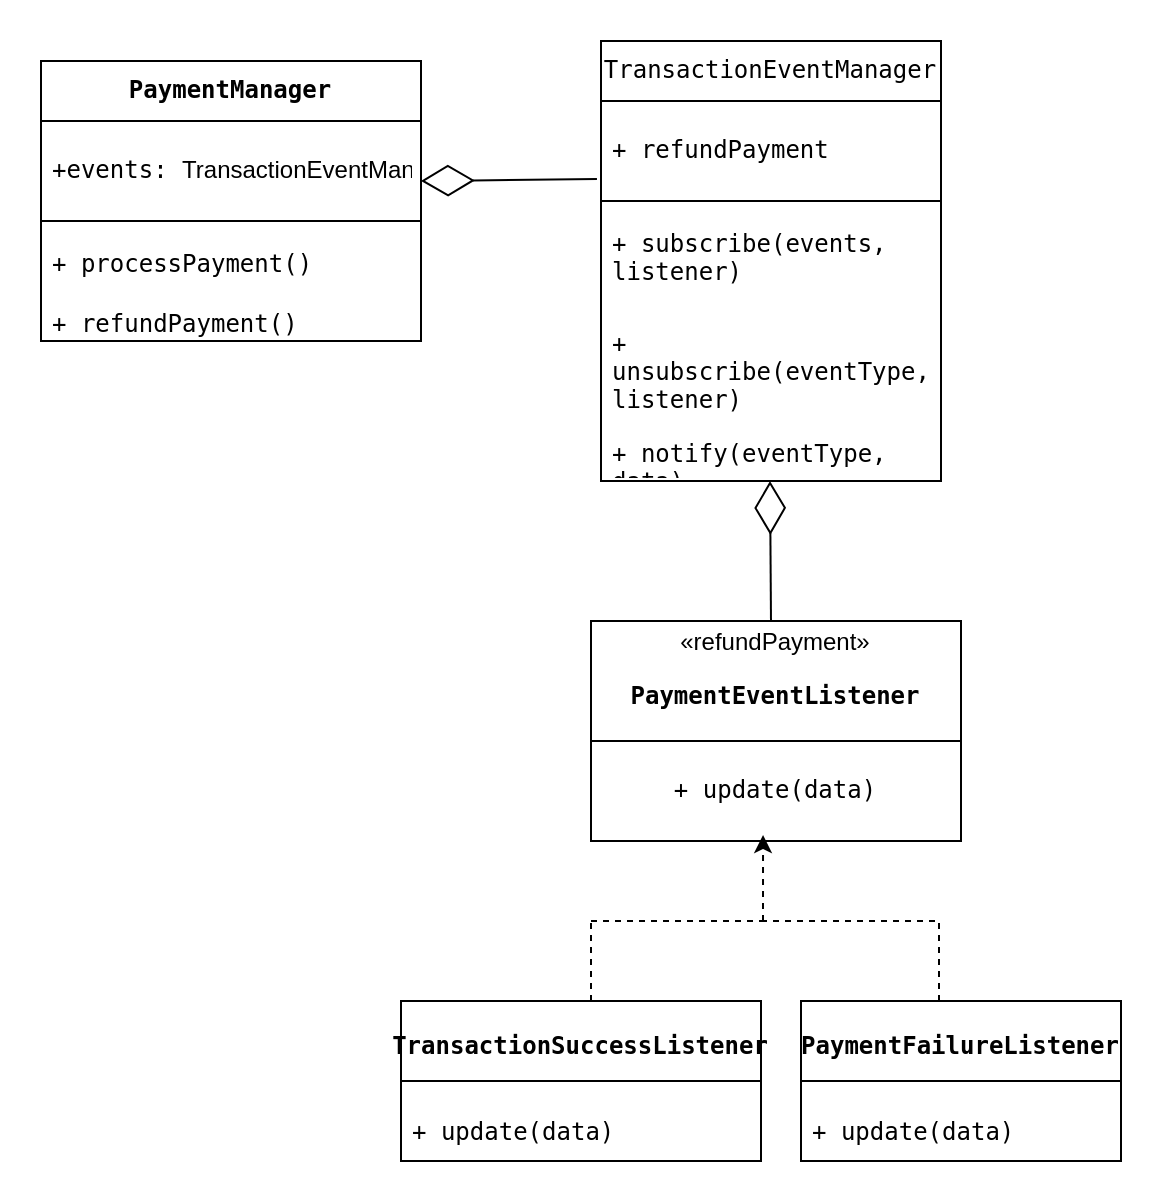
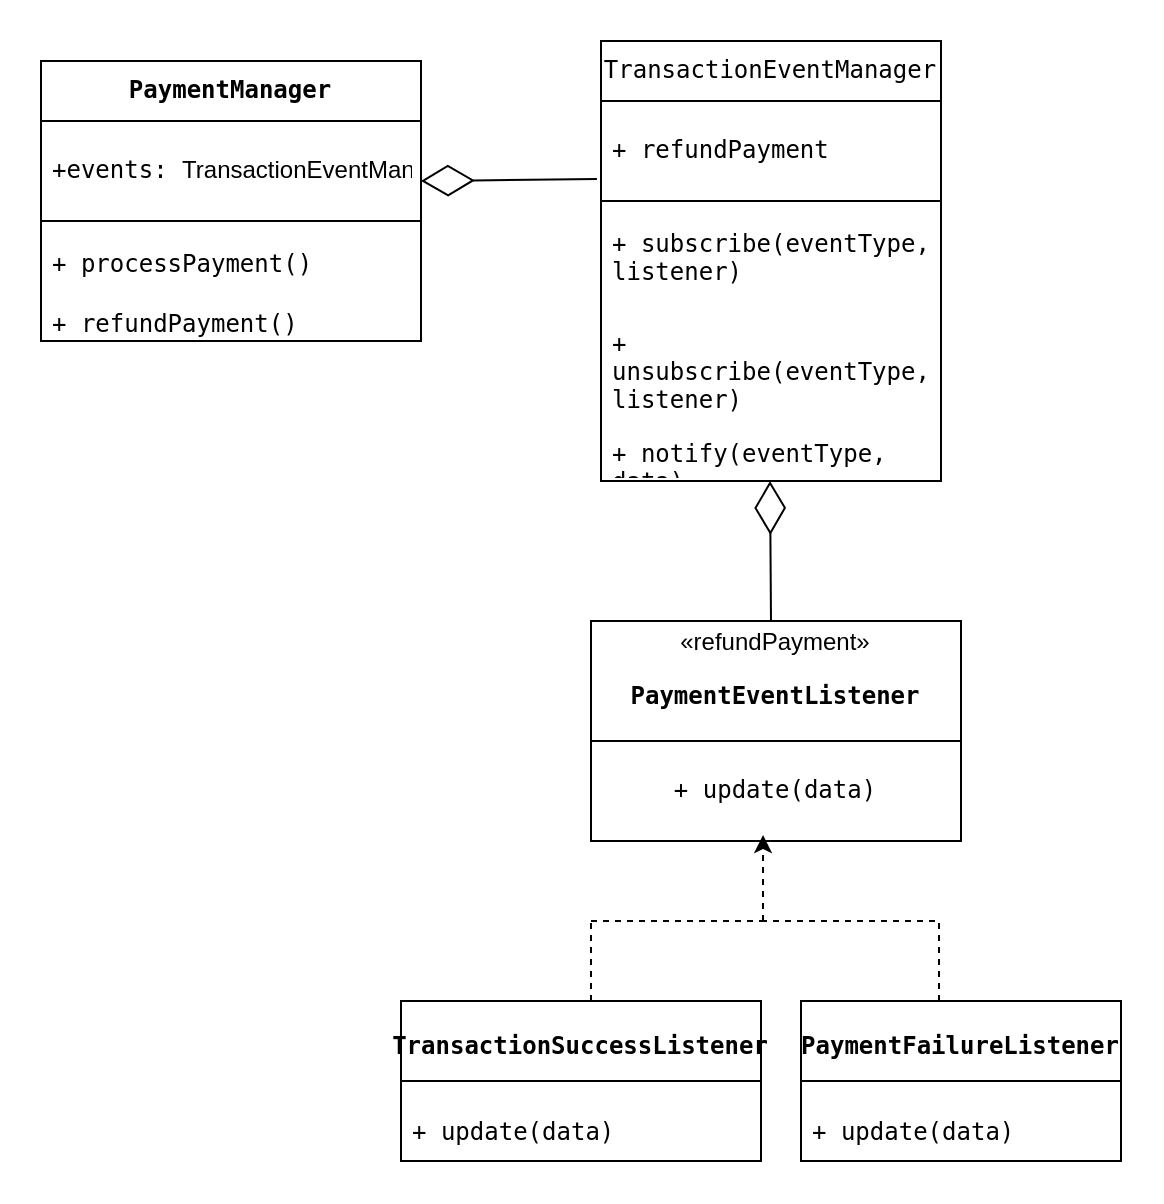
- <mxCell id="9" value="&lt;p data-pm-slice=&quot;1 1 [&amp;quot;list&amp;quot;,{&amp;quot;spread&amp;quot;:true,&amp;quot;start&amp;quot;:1400,&amp;quot;end&amp;quot;:3936},&amp;quot;regular_list_item&amp;quot;,{&amp;quot;start&amp;quot;:1920,&amp;quot;end&amp;quot;:2423},&amp;quot;list&amp;quot;,{&amp;quot;spread&amp;quot;:false,&amp;quot;start&amp;quot;:1959,&amp;quot;end&amp;quot;:2423},&amp;quot;regular_list_item&amp;quot;,{&amp;quot;start&amp;quot;:2077,&amp;quot;end&amp;quot;:2244},&amp;quot;list&amp;quot;,{&amp;quot;spread&amp;quot;:false,&amp;quot;start&amp;quot;:2118,&amp;quot;end&amp;quot;:2244},&amp;quot;regular_list_item&amp;quot;,{&amp;quot;start&amp;quot;:2118,&amp;quot;end&amp;quot;:2244}]&quot;&gt;&lt;code&gt;+ subscribe(events, listener)&lt;/code&gt;&lt;/p&gt;" style="text;strokeColor=none;fillColor=none;align=left;verticalAlign=middle;spacingLeft=4;spacingRight=4;overflow=hidden;points=[[0,0.5],[1,0.5]];portConstraint=eastwest;rotatable=0;whiteSpace=wrap;html=1;" vertex="1" parent="7"><mxGeometry y="80" width="170" height="50" as="geometry" /></mxCell>
+ <mxCell id="9" value="&lt;p data-pm-slice=&quot;1 1 [&amp;quot;list&amp;quot;,{&amp;quot;spread&amp;quot;:true,&amp;quot;start&amp;quot;:1400,&amp;quot;end&amp;quot;:3936},&amp;quot;regular_list_item&amp;quot;,{&amp;quot;start&amp;quot;:1920,&amp;quot;end&amp;quot;:2423},&amp;quot;list&amp;quot;,{&amp;quot;spread&amp;quot;:false,&amp;quot;start&amp;quot;:1959,&amp;quot;end&amp;quot;:2423},&amp;quot;regular_list_item&amp;quot;,{&amp;quot;start&amp;quot;:2077,&amp;quot;end&amp;quot;:2244},&amp;quot;list&amp;quot;,{&amp;quot;spread&amp;quot;:false,&amp;quot;start&amp;quot;:2118,&amp;quot;end&amp;quot;:2244},&amp;quot;regular_list_item&amp;quot;,{&amp;quot;start&amp;quot;:2118,&amp;quot;end&amp;quot;:2244}]&quot;&gt;&lt;code&gt;+ subscribe(eventType, listener)&lt;/code&gt;&lt;/p&gt;" style="text;strokeColor=none;fillColor=none;align=left;verticalAlign=middle;spacingLeft=4;spacingRight=4;overflow=hidden;points=[[0,0.5],[1,0.5]];portConstraint=eastwest;rotatable=0;whiteSpace=wrap;html=1;" vertex="1" parent="7"><mxGeometry y="80" width="170" height="50" as="geometry" /></mxCell>
